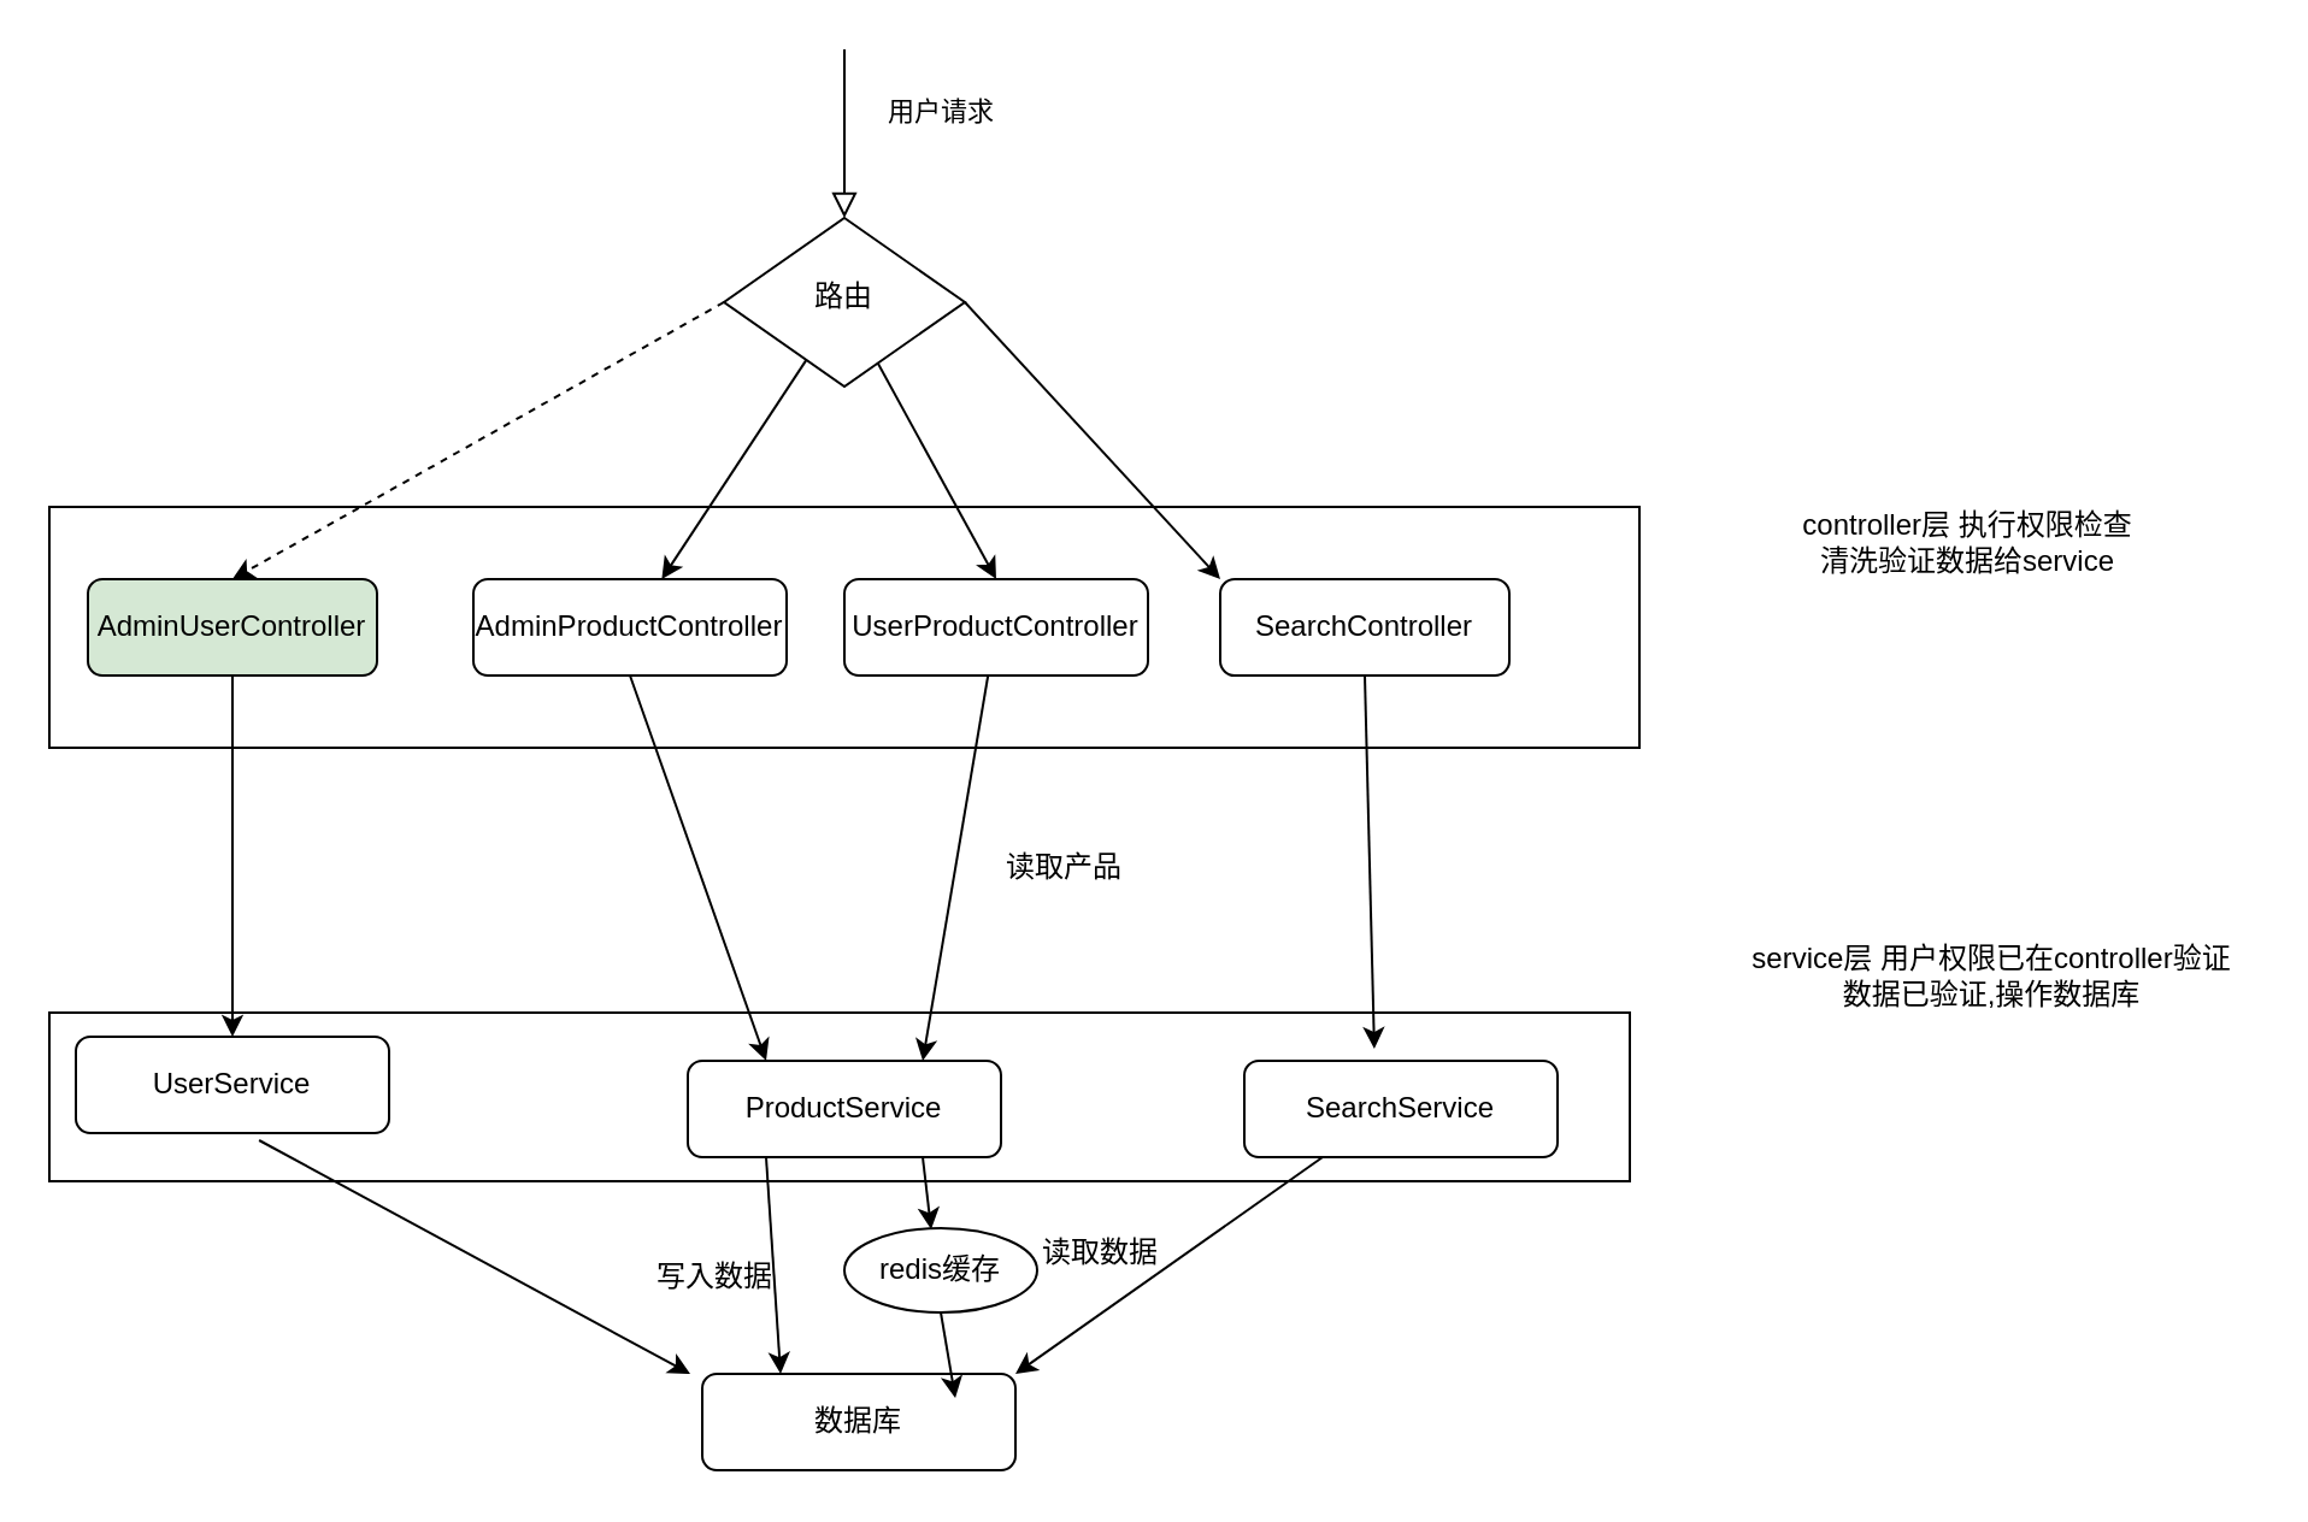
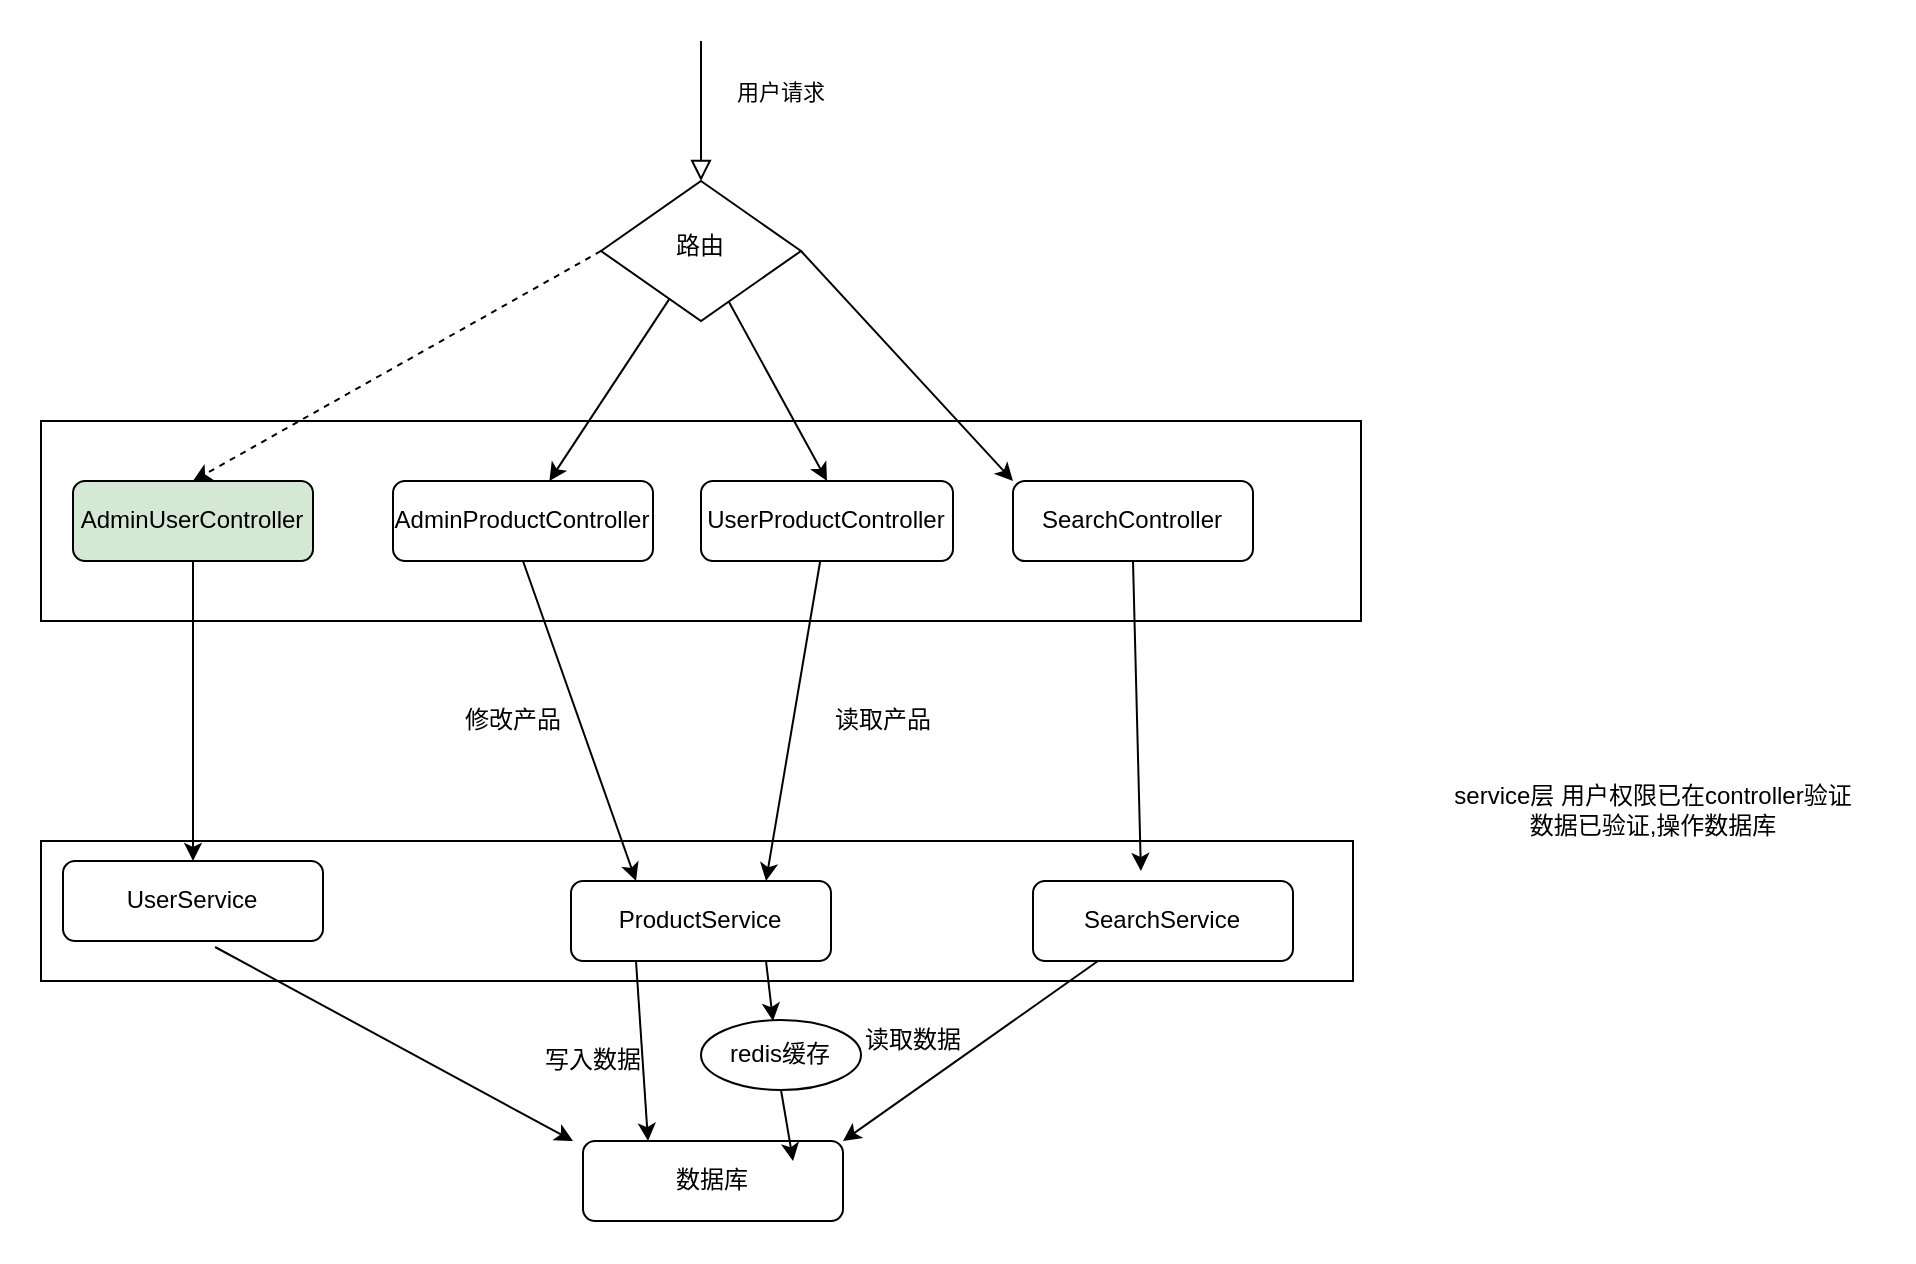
- <mxCell id="12" value="controller层 执行权限检查&lt;br&gt;清洗验证数据给service" style="text;html=1;align=center;verticalAlign=middle;resizable=0;points=[];autosize=1;strokeColor=none;fillColor=none;" parent="1" vertex="1"><mxGeometry x="736" y="205" width="160" height="40" as="geometry" /></mxCell>
+ <mxCell id="18" value="修改产品" style="text;html=1;align=center;verticalAlign=middle;resizable=0;points=[];autosize=1;strokeColor=none;fillColor=none;" parent="1" vertex="1"><mxGeometry x="221" y="345" width="70" height="30" as="geometry" /></mxCell>
